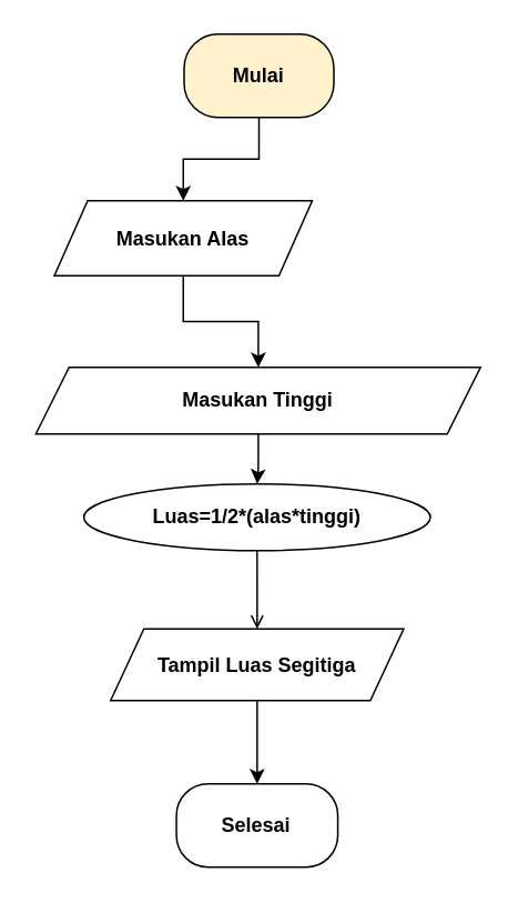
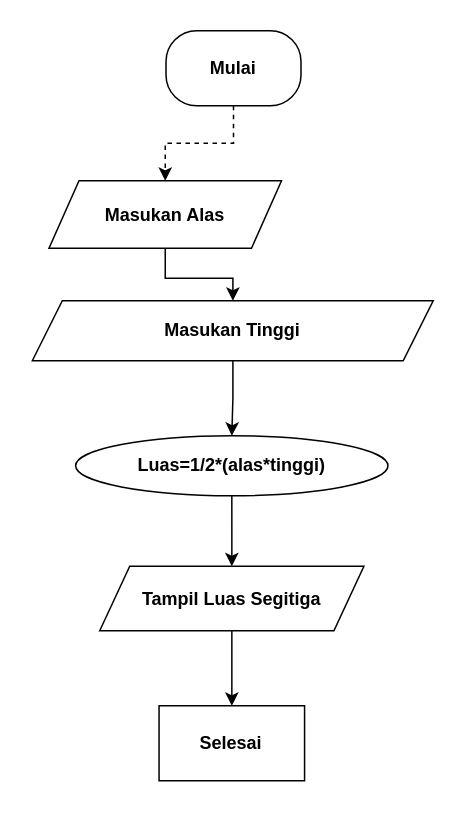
- <mxCell id="3" value="Mulai" style="rounded=1;whiteSpace=wrap;html=1;arcSize=41;fontStyle=1;fillColor=#fff2cc;" vertex="1" parent="1"><mxGeometry x="110" y="20" width="90" height="50" as="geometry" /></mxCell>
+ <mxCell id="3" value="Mulai" style="rounded=1;whiteSpace=wrap;html=1;arcSize=41;fontStyle=1" vertex="1" parent="1"><mxGeometry x="110" y="20" width="90" height="50" as="geometry" /></mxCell>
- <mxCell id="2" value="" style="edgeStyle=orthogonalEdgeStyle;rounded=0;orthogonalLoop=1;jettySize=auto;html=1;fontStyle=1" edge="1" parent="1" source="3" target="5"><mxGeometry relative="1" as="geometry" /></mxCell>
+ <mxCell id="2" value="" style="edgeStyle=orthogonalEdgeStyle;rounded=0;orthogonalLoop=1;jettySize=auto;html=1;fontStyle=1;dashed=1;" edge="1" parent="1" source="3" target="5"><mxGeometry relative="1" as="geometry" /></mxCell>
- <mxCell id="7" value="Masukan Tinggi" style="shape=parallelogram;perimeter=parallelogramPerimeter;whiteSpace=wrap;html=1;fixedSize=1;fontStyle=1" vertex="1" parent="1"><mxGeometry x="20.88" y="220" width="267.25" height="40" as="geometry" /></mxCell>
+ <mxCell id="7" value="Masukan Tinggi" style="shape=parallelogram;perimeter=parallelogramPerimeter;whiteSpace=wrap;html=1;fixedSize=1;fontStyle=1" vertex="1" parent="1"><mxGeometry x="20.88" y="200" width="267.25" height="40" as="geometry" /></mxCell>
- <mxCell id="8" value="" style="edgeStyle=orthogonalEdgeStyle;rounded=0;orthogonalLoop=1;jettySize=auto;html=1;fontStyle=1;endArrow=open;" edge="1" parent="1" source="9" target="11"><mxGeometry relative="1" as="geometry" /></mxCell>
+ <mxCell id="8" value="" style="edgeStyle=orthogonalEdgeStyle;rounded=0;orthogonalLoop=1;jettySize=auto;html=1;fontStyle=1" edge="1" parent="1" source="9" target="11"><mxGeometry relative="1" as="geometry" /></mxCell>
- <mxCell id="12" value="Selesai" style="rounded=1;whiteSpace=wrap;html=1;arcSize=38;fontStyle=1" vertex="1" parent="1"><mxGeometry x="105.38" y="470" width="97" height="50" as="geometry" /></mxCell>
+ <mxCell id="12" value="Selesai" style="whiteSpace=wrap;html=1;arcSize=38;fontStyle=1;rounded=0;" vertex="1" parent="1"><mxGeometry x="105.38" y="470" width="97" height="50" as="geometry" /></mxCell>
